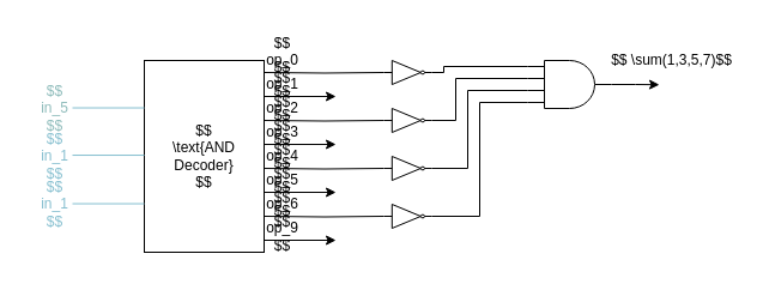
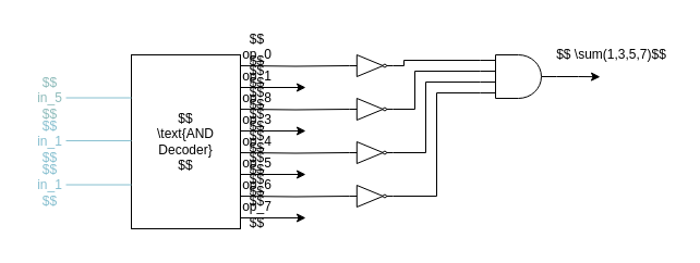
- <mxCell id="11" value="$$&lt;br&gt;op_2&lt;br&gt;$$" style="text;html=1;align=center;verticalAlign=middle;resizable=0;points=[];autosize=1;strokeColor=none;fillColor=none;" parent="1" vertex="1"><mxGeometry x="210" y="60" width="50" height="60" as="geometry" /></mxCell>
+ <mxCell id="11" value="$$&lt;br&gt;op_8&lt;br&gt;$$" style="text;html=1;align=center;verticalAlign=middle;resizable=0;points=[];autosize=1;strokeColor=none;fillColor=none;" parent="1" vertex="1"><mxGeometry x="210" y="60" width="50" height="60" as="geometry" /></mxCell>
- <mxCell id="20" value="$$&lt;br&gt;op_9&lt;br&gt;$$" style="text;html=1;align=center;verticalAlign=middle;resizable=0;points=[];autosize=1;strokeColor=none;fillColor=none;" vertex="1" parent="1"><mxGeometry x="210" y="160" width="50" height="60" as="geometry" /></mxCell>
+ <mxCell id="20" value="$$&lt;br&gt;op_7&lt;br&gt;$$" style="text;html=1;align=center;verticalAlign=middle;resizable=0;points=[];autosize=1;strokeColor=none;fillColor=none;" vertex="1" parent="1"><mxGeometry x="210" y="160" width="50" height="60" as="geometry" /></mxCell>
